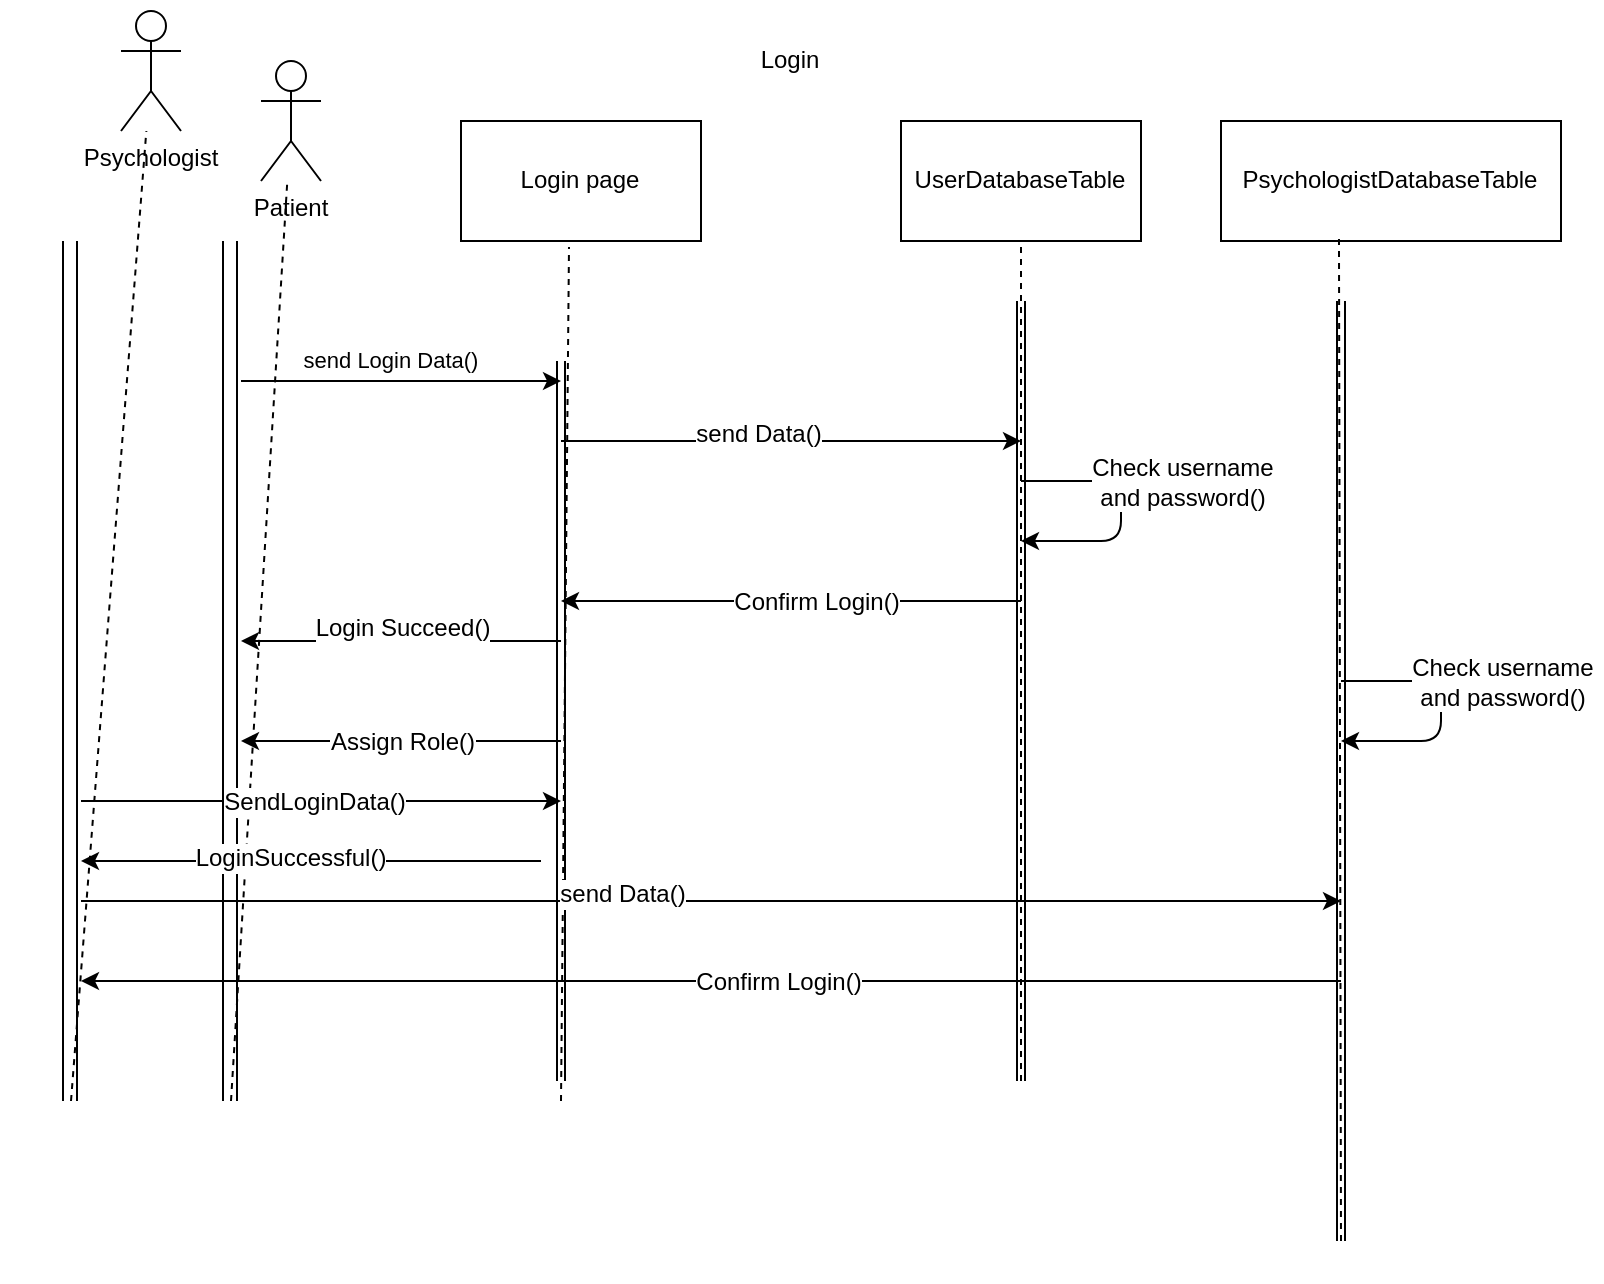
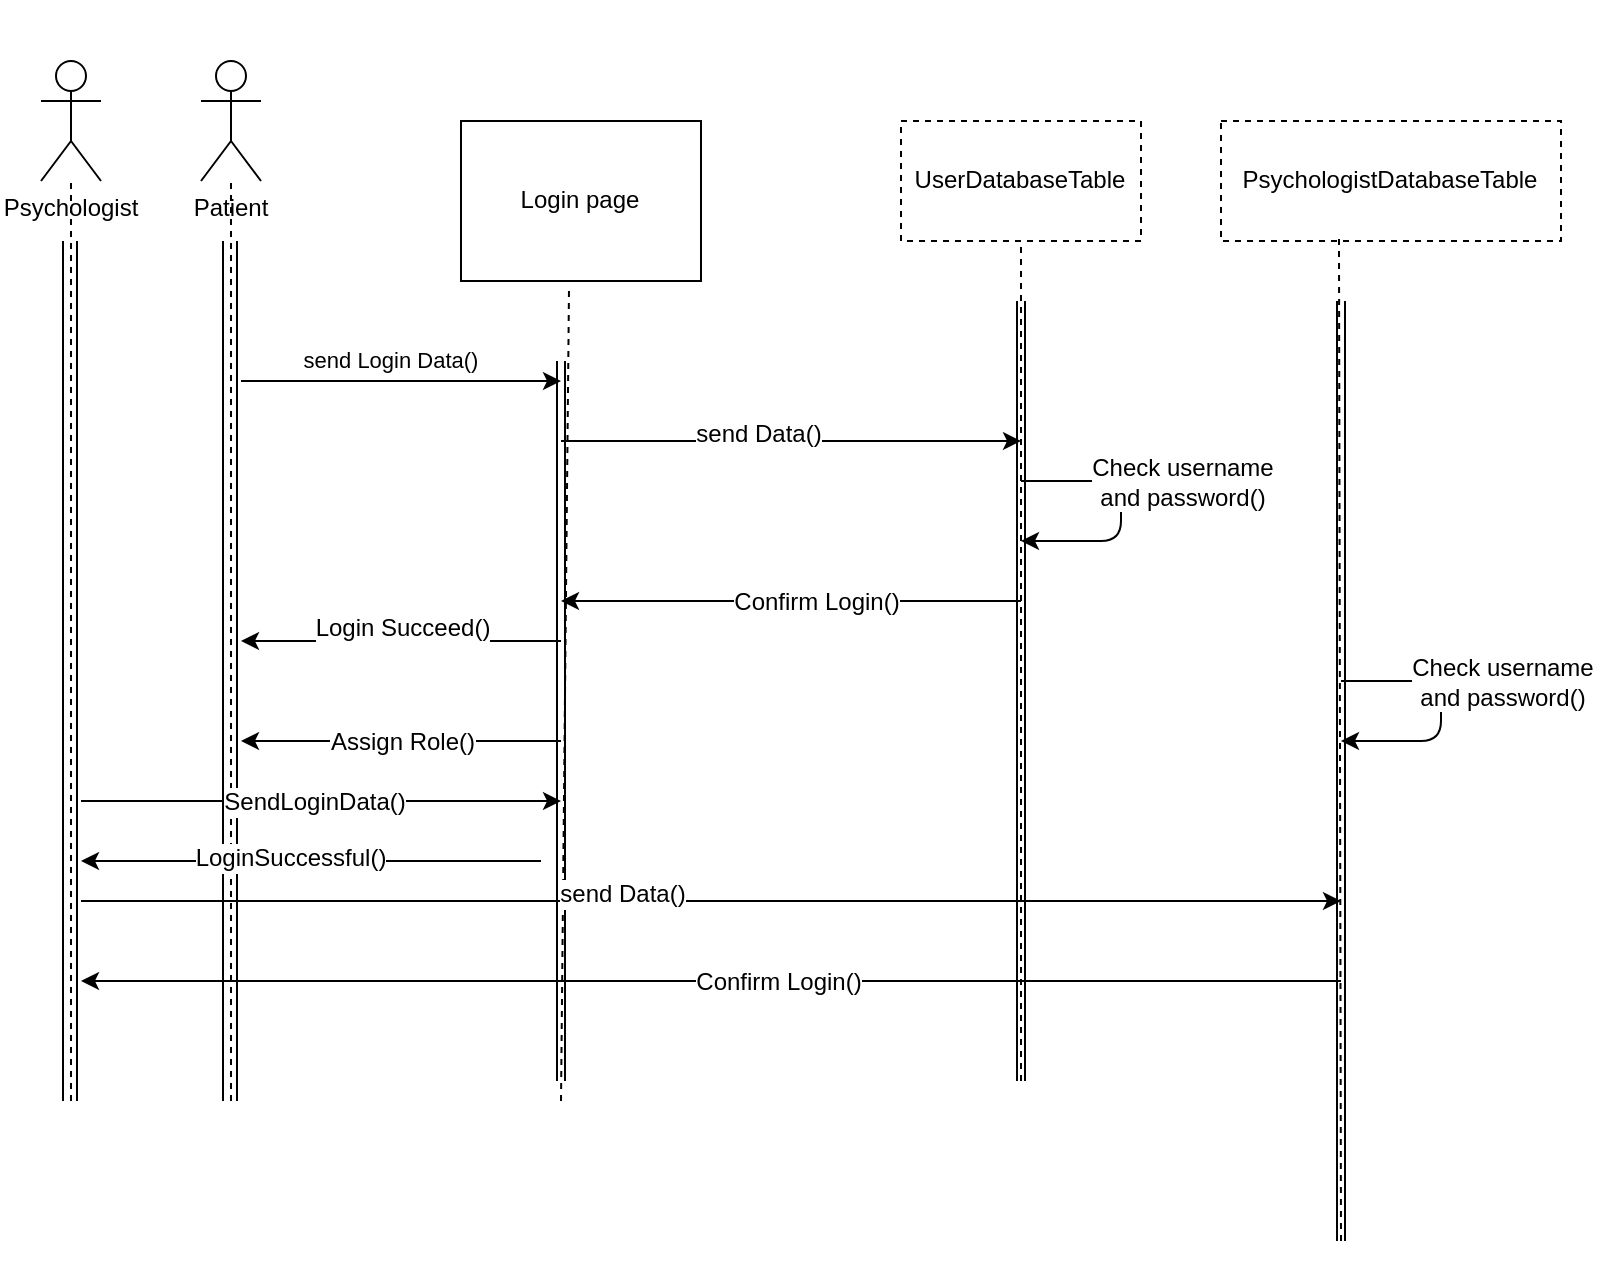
- <mxCell id="3" value="Login" style="text;html=1;strokeColor=none;fillColor=none;align=center;verticalAlign=middle;whiteSpace=wrap;rounded=0;" parent="1" vertex="1"><mxGeometry x="375" y="20" width="40" height="20" as="geometry" /></mxCell>
- <mxCell id="28" value="&lt;div&gt;Psychologist&lt;/div&gt;&lt;div&gt;&lt;br&gt;&lt;/div&gt;" style="shape=umlActor;verticalLabelPosition=bottom;labelBackgroundColor=#ffffff;verticalAlign=top;html=1;outlineConnect=0;" vertex="1" parent="1"><mxGeometry x="60" y="5" width="30" height="60" as="geometry" /></mxCell>
+ <mxCell id="28" value="&lt;div&gt;Psychologist&lt;/div&gt;&lt;div&gt;&lt;br&gt;&lt;/div&gt;" style="shape=umlActor;verticalLabelPosition=bottom;labelBackgroundColor=#ffffff;verticalAlign=top;html=1;outlineConnect=0;" vertex="1" parent="1"><mxGeometry x="20" y="30" width="30" height="60" as="geometry" /></mxCell>
- <mxCell id="2" value="&lt;div&gt;Patient&lt;/div&gt;" style="shape=umlActor;verticalLabelPosition=bottom;labelBackgroundColor=#ffffff;verticalAlign=top;html=1;outlineConnect=0;" parent="1" vertex="1"><mxGeometry x="130" y="30" width="30" height="60" as="geometry" /></mxCell>
+ <mxCell id="2" value="&lt;div&gt;Patient&lt;/div&gt;" style="shape=umlActor;verticalLabelPosition=bottom;labelBackgroundColor=#ffffff;verticalAlign=top;html=1;outlineConnect=0;" parent="1" vertex="1"><mxGeometry x="100" y="30" width="30" height="60" as="geometry" /></mxCell>
- <mxCell id="4" value="Login page" style="rounded=0;whiteSpace=wrap;html=1;" parent="1" vertex="1"><mxGeometry x="230" y="60" width="120" height="60" as="geometry" /></mxCell>
+ <mxCell id="4" value="Login page" style="rounded=0;whiteSpace=wrap;html=1;" parent="1" vertex="1"><mxGeometry x="230" y="60" width="120" height="80" as="geometry" /></mxCell>
- <mxCell id="12" value="UserDatabaseTable&lt;br&gt;" style="rounded=0;whiteSpace=wrap;html=1;" parent="1" vertex="1"><mxGeometry x="450" y="60" width="120" height="60" as="geometry" /></mxCell>
+ <mxCell id="12" value="UserDatabaseTable&lt;br&gt;" style="rounded=0;whiteSpace=wrap;html=1;dashed=1;" parent="1" vertex="1"><mxGeometry x="450" y="60" width="120" height="60" as="geometry" /></mxCell>
- <mxCell id="23" value="PsychologistDatabaseTable&lt;br&gt;" style="rounded=0;whiteSpace=wrap;html=1;" vertex="1" parent="1"><mxGeometry x="610" y="60" width="170" height="60" as="geometry" /></mxCell>
+ <mxCell id="23" value="PsychologistDatabaseTable&lt;br&gt;" style="rounded=0;whiteSpace=wrap;html=1;dashed=1;" vertex="1" parent="1"><mxGeometry x="610" y="60" width="170" height="60" as="geometry" /></mxCell>
